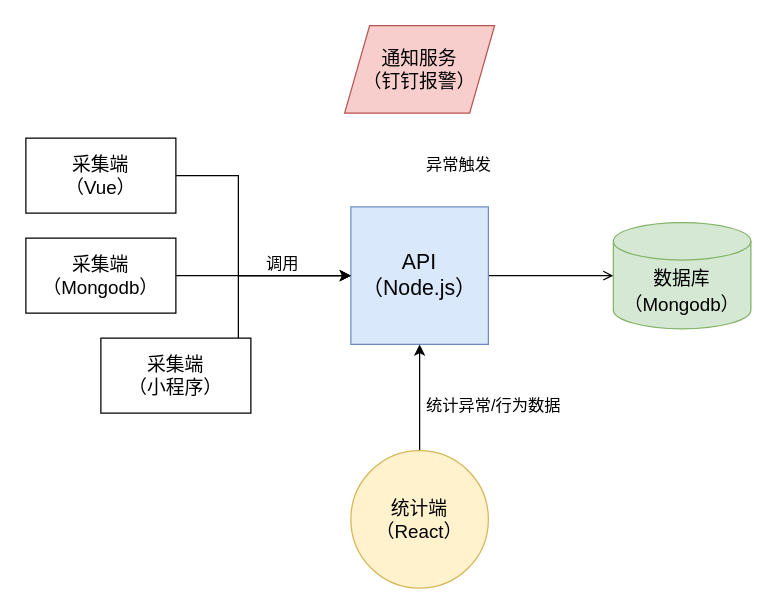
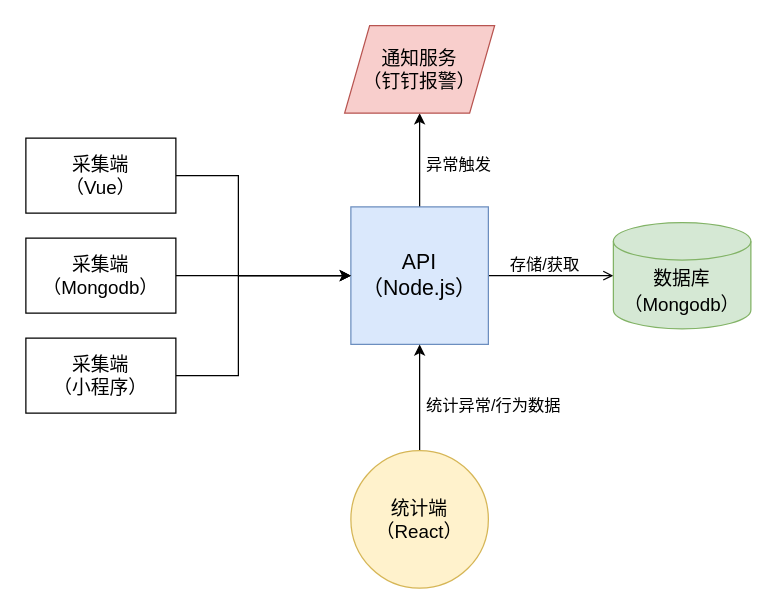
+ <mxCell id="3" value="" style="edgeStyle=orthogonalEdgeStyle;rounded=0;orthogonalLoop=1;jettySize=auto;html=1;fontSize=15;strokeColor=default;" edge="1" parent="1" source="4" target="17"><mxGeometry relative="1" as="geometry" /></mxCell>
- <mxCell id="12" value="&lt;font style=&quot;font-size: 13px&quot;&gt;调用&lt;/font&gt;" style="text;html=1;align=center;verticalAlign=middle;resizable=0;points=[];autosize=1;strokeColor=none;fillColor=none;fontSize=15;" vertex="1" parent="1"><mxGeometry x="205" y="199" width="40" height="20" as="geometry" /></mxCell>
+ <mxCell id="13" value="存储/获取&lt;br&gt;" style="text;html=1;align=center;verticalAlign=middle;resizable=0;points=[];autosize=1;strokeColor=none;fillColor=none;fontSize=13;" vertex="1" parent="1"><mxGeometry x="400" y="201" width="70" height="20" as="geometry" /></mxCell>
- <mxCell id="11" value="采集端&lt;br&gt;（小程序）" style="rounded=0;whiteSpace=wrap;html=1;fontSize=15;" vertex="1" parent="1"><mxGeometry x="80" y="270" width="120" height="60" as="geometry" /></mxCell>
+ <mxCell id="11" value="采集端&lt;br&gt;（小程序）" style="rounded=0;whiteSpace=wrap;html=1;fontSize=15;" vertex="1" parent="1"><mxGeometry x="20" y="270" width="120" height="60" as="geometry" /></mxCell>
